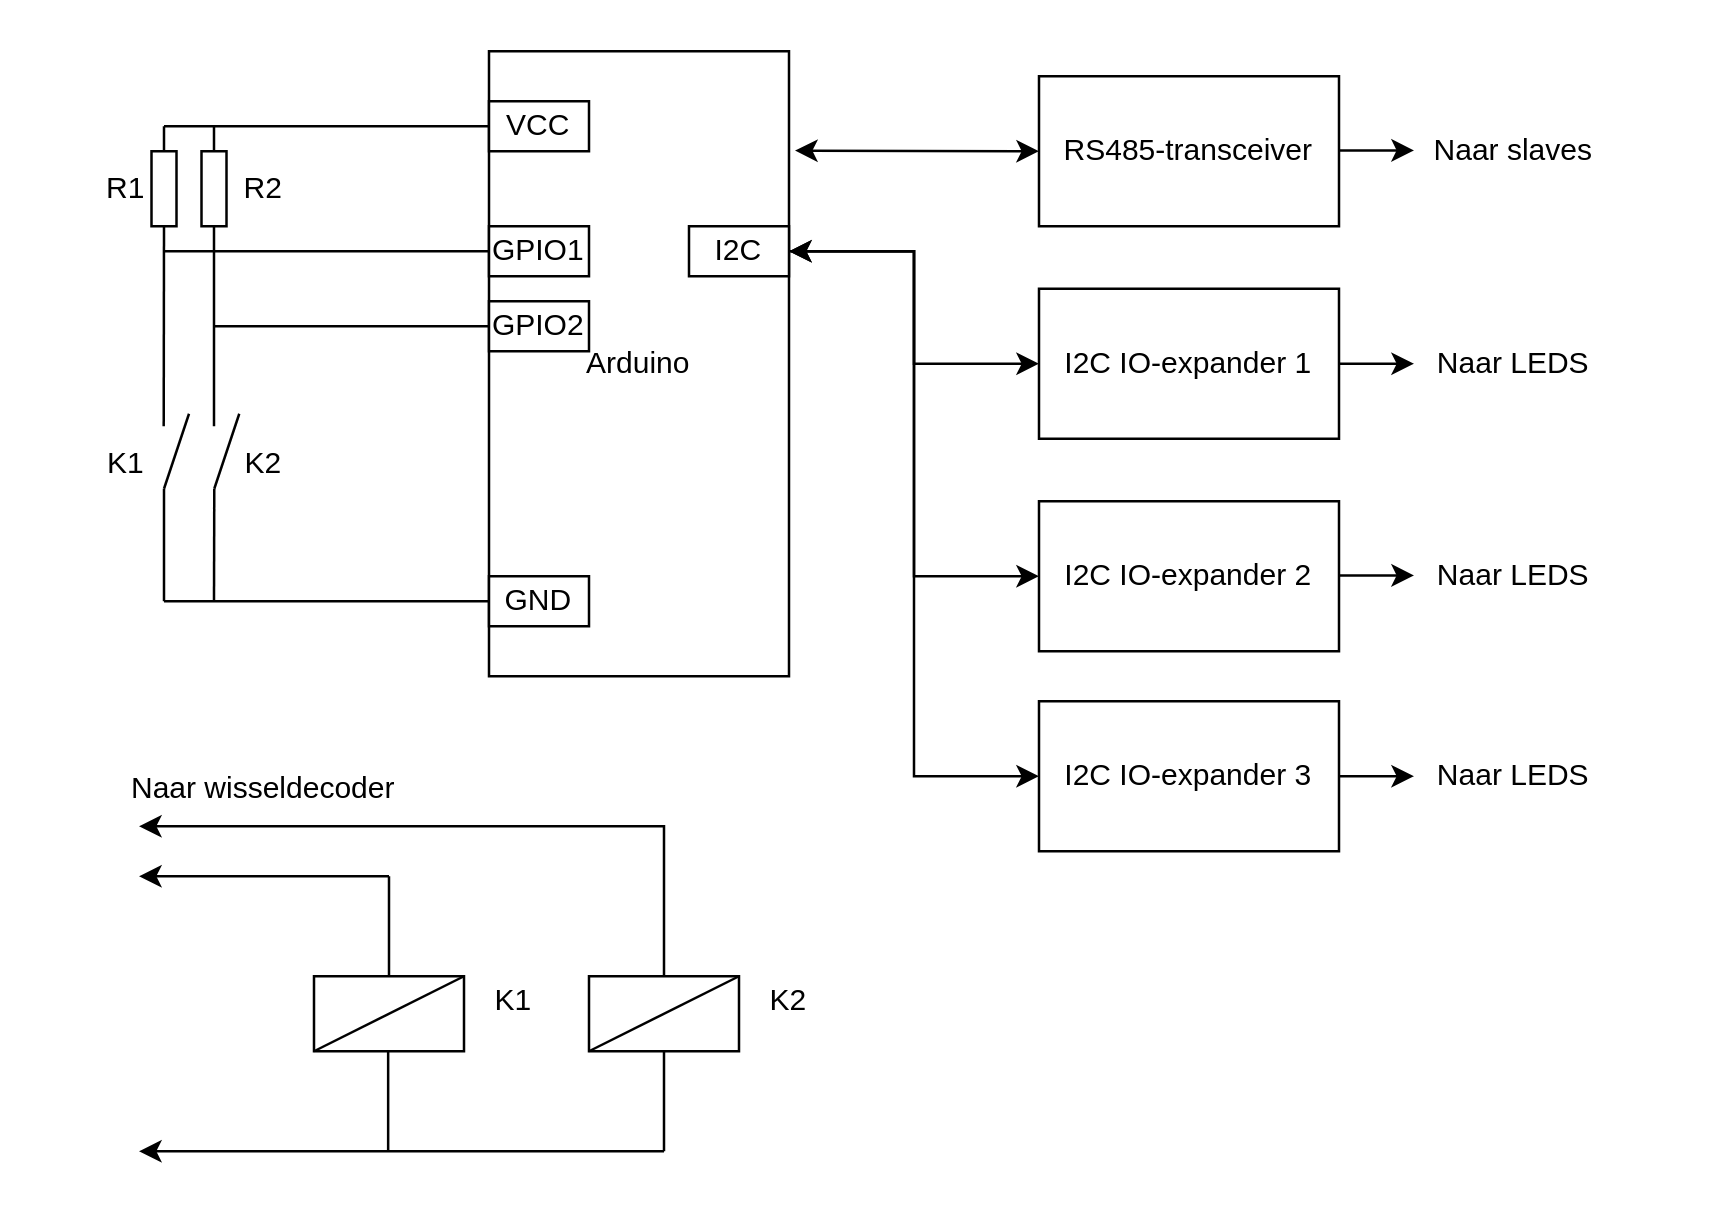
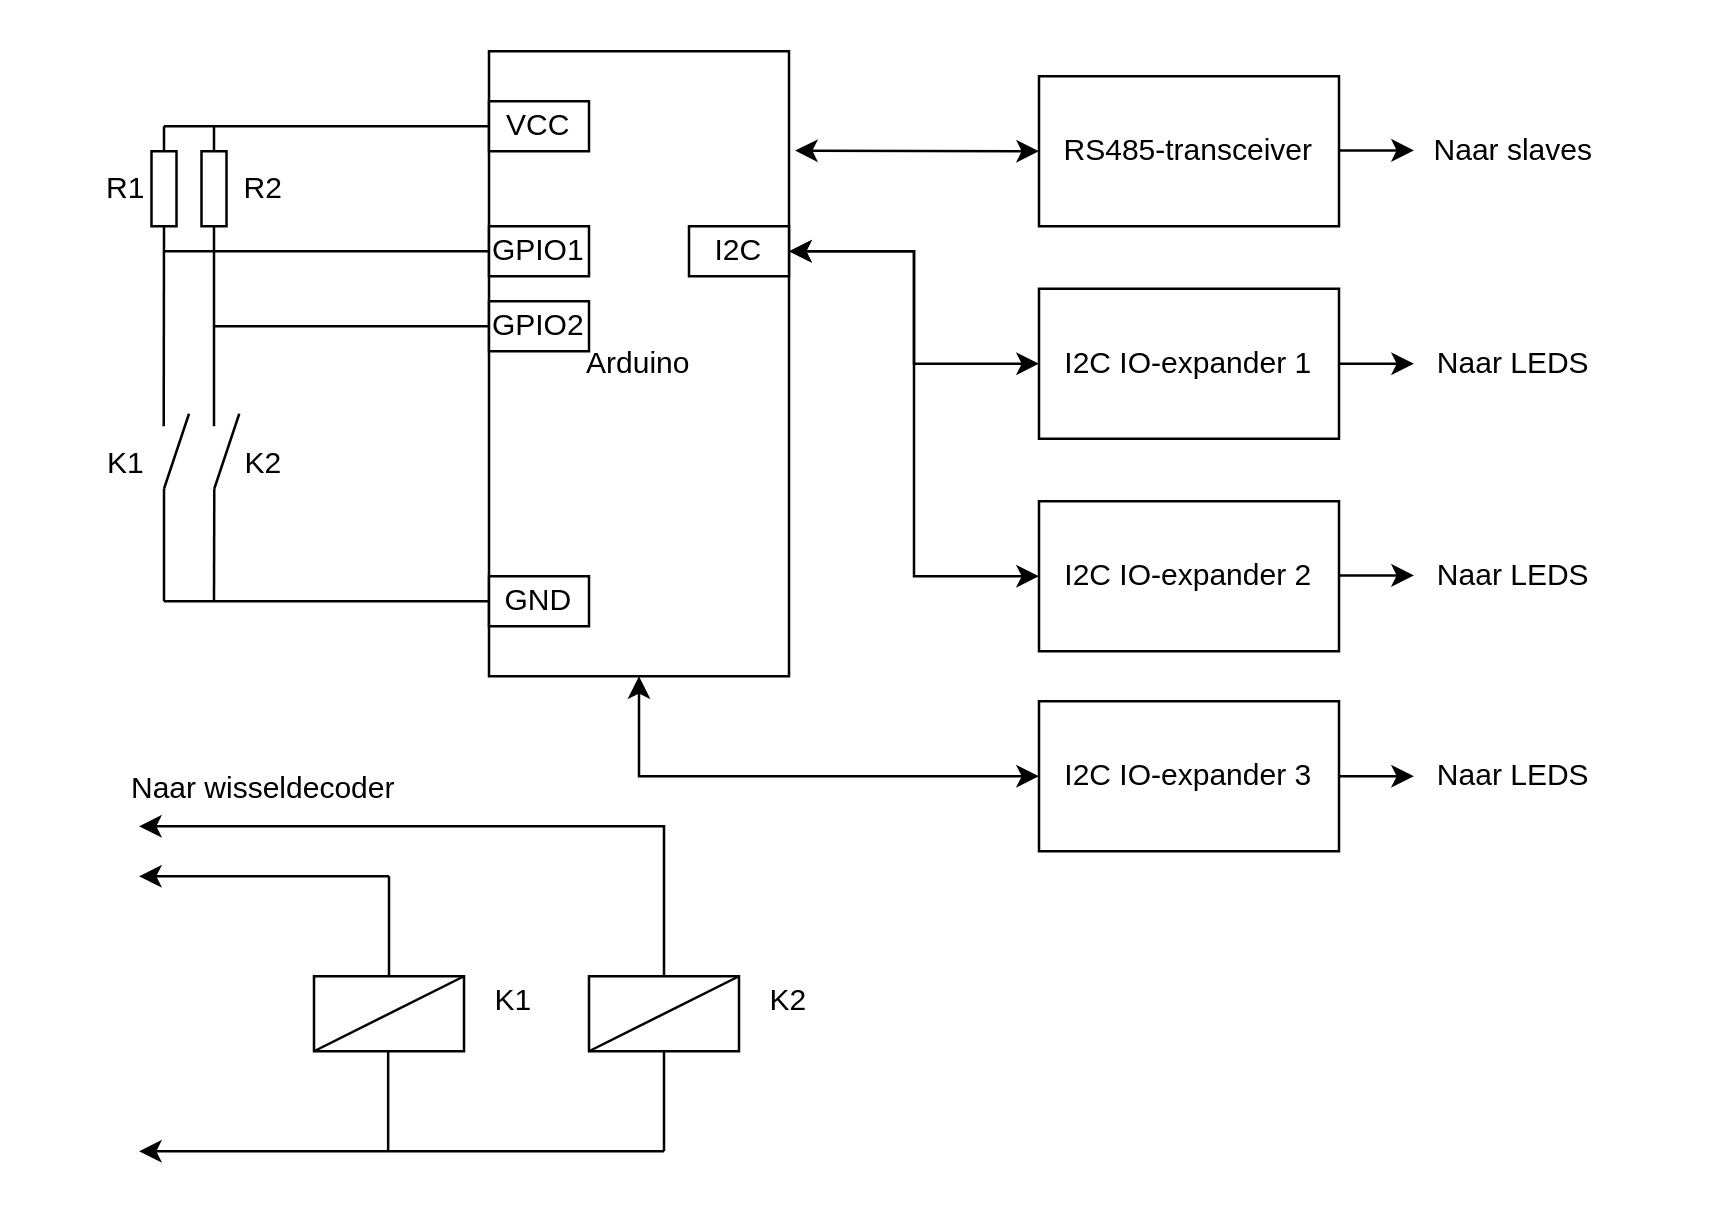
- <mxCell id="9" value="" style="endArrow=none;startArrow=classic;html=1;rounded=0;entryX=1;entryY=0.5;entryDx=0;entryDy=0;exitX=0;exitY=0.5;exitDx=0;exitDy=0;" edge="1" parent="1" source="5" target="8"><mxGeometry width="50" height="50" relative="1" as="geometry"><mxPoint x="235" y="240" as="sourcePoint" /><mxPoint x="285" y="190" as="targetPoint" /><Array as="points"><mxPoint x="365" y="145" /><mxPoint x="365" y="100" /></Array></mxGeometry></mxCell>
+ <mxCell id="9" value="" style="endArrow=classic;startArrow=classic;html=1;rounded=0;entryX=1;entryY=0.5;entryDx=0;entryDy=0;exitX=0;exitY=0.5;exitDx=0;exitDy=0;" edge="1" parent="1" source="5" target="8"><mxGeometry width="50" height="50" relative="1" as="geometry"><mxPoint x="235" y="240" as="sourcePoint" /><mxPoint x="285" y="190" as="targetPoint" /><Array as="points"><mxPoint x="365" y="145" /><mxPoint x="365" y="100" /></Array></mxGeometry></mxCell>
- <mxCell id="11" value="" style="endArrow=classic;startArrow=classic;html=1;rounded=0;entryX=1;entryY=0.5;entryDx=0;entryDy=0;exitX=0;exitY=0.5;exitDx=0;exitDy=0;edgeStyle=orthogonalEdgeStyle;" edge="1" parent="1" source="7" target="8"><mxGeometry width="50" height="50" relative="1" as="geometry"><mxPoint x="295" y="270" as="sourcePoint" /><mxPoint x="345" y="220" as="targetPoint" /></mxGeometry></mxCell>
+ <mxCell id="11" value="" style="endArrow=classic;startArrow=classic;html=1;rounded=0;exitX=0;exitY=0.5;exitDx=0;exitDy=0;edgeStyle=orthogonalEdgeStyle;" edge="1" parent="1" source="7" target="2"><mxGeometry width="50" height="50" relative="1" as="geometry"><mxPoint x="295" y="270" as="sourcePoint" /><mxPoint x="345" y="220" as="targetPoint" /></mxGeometry></mxCell>
